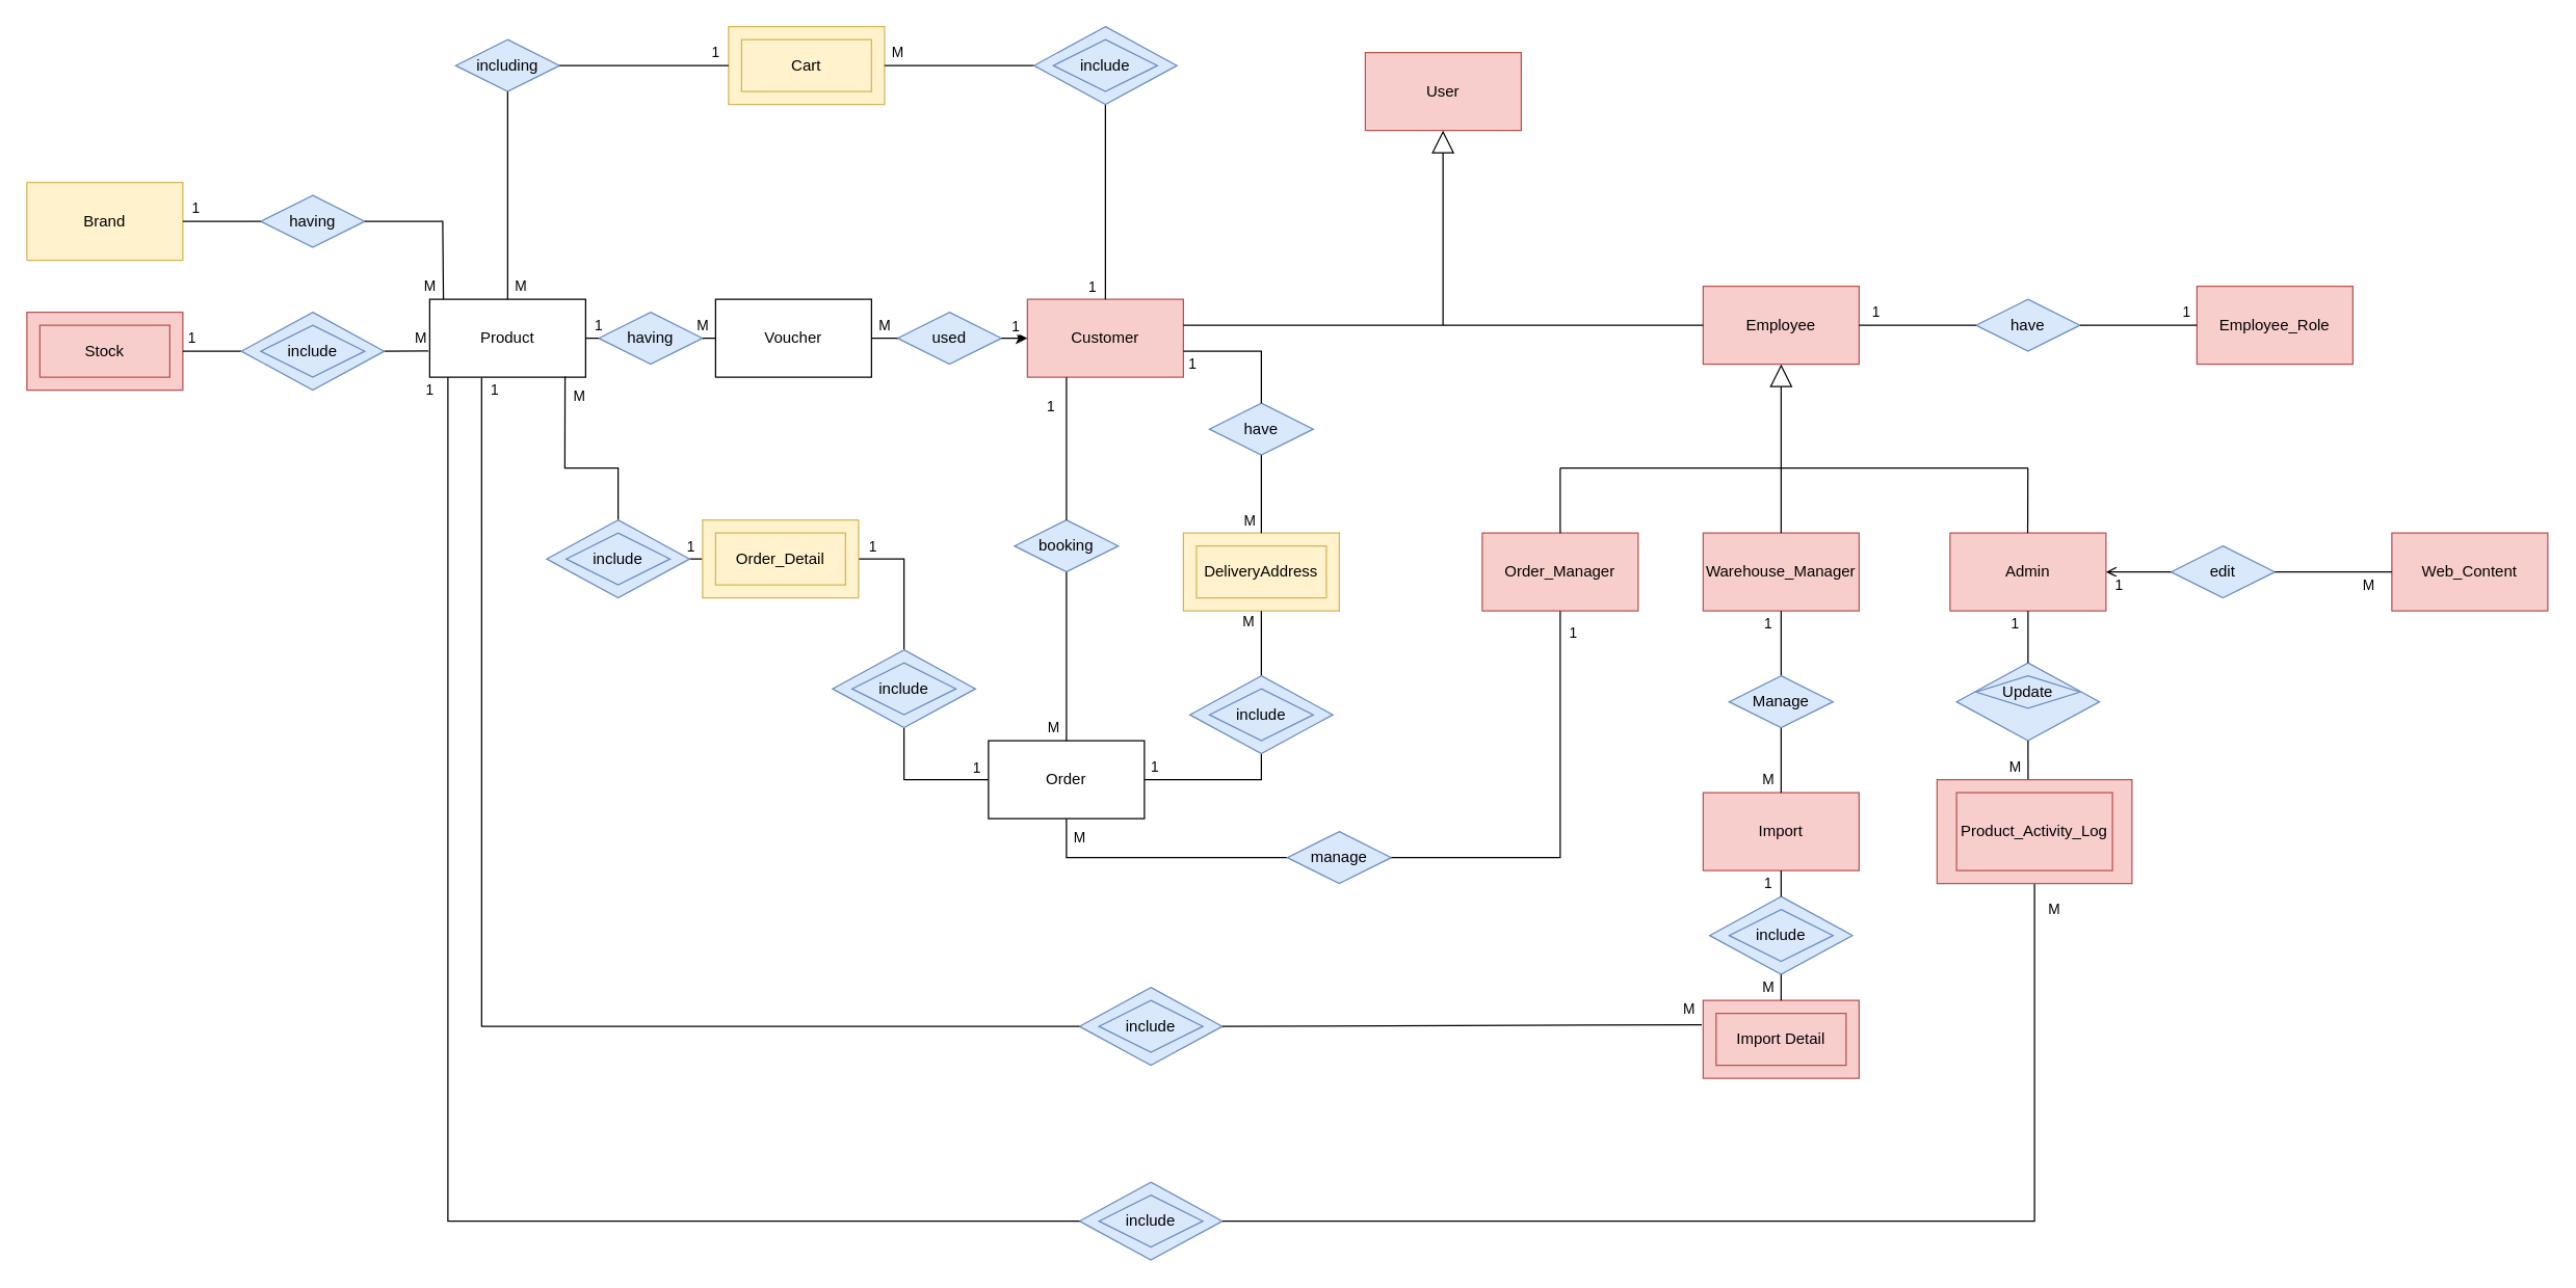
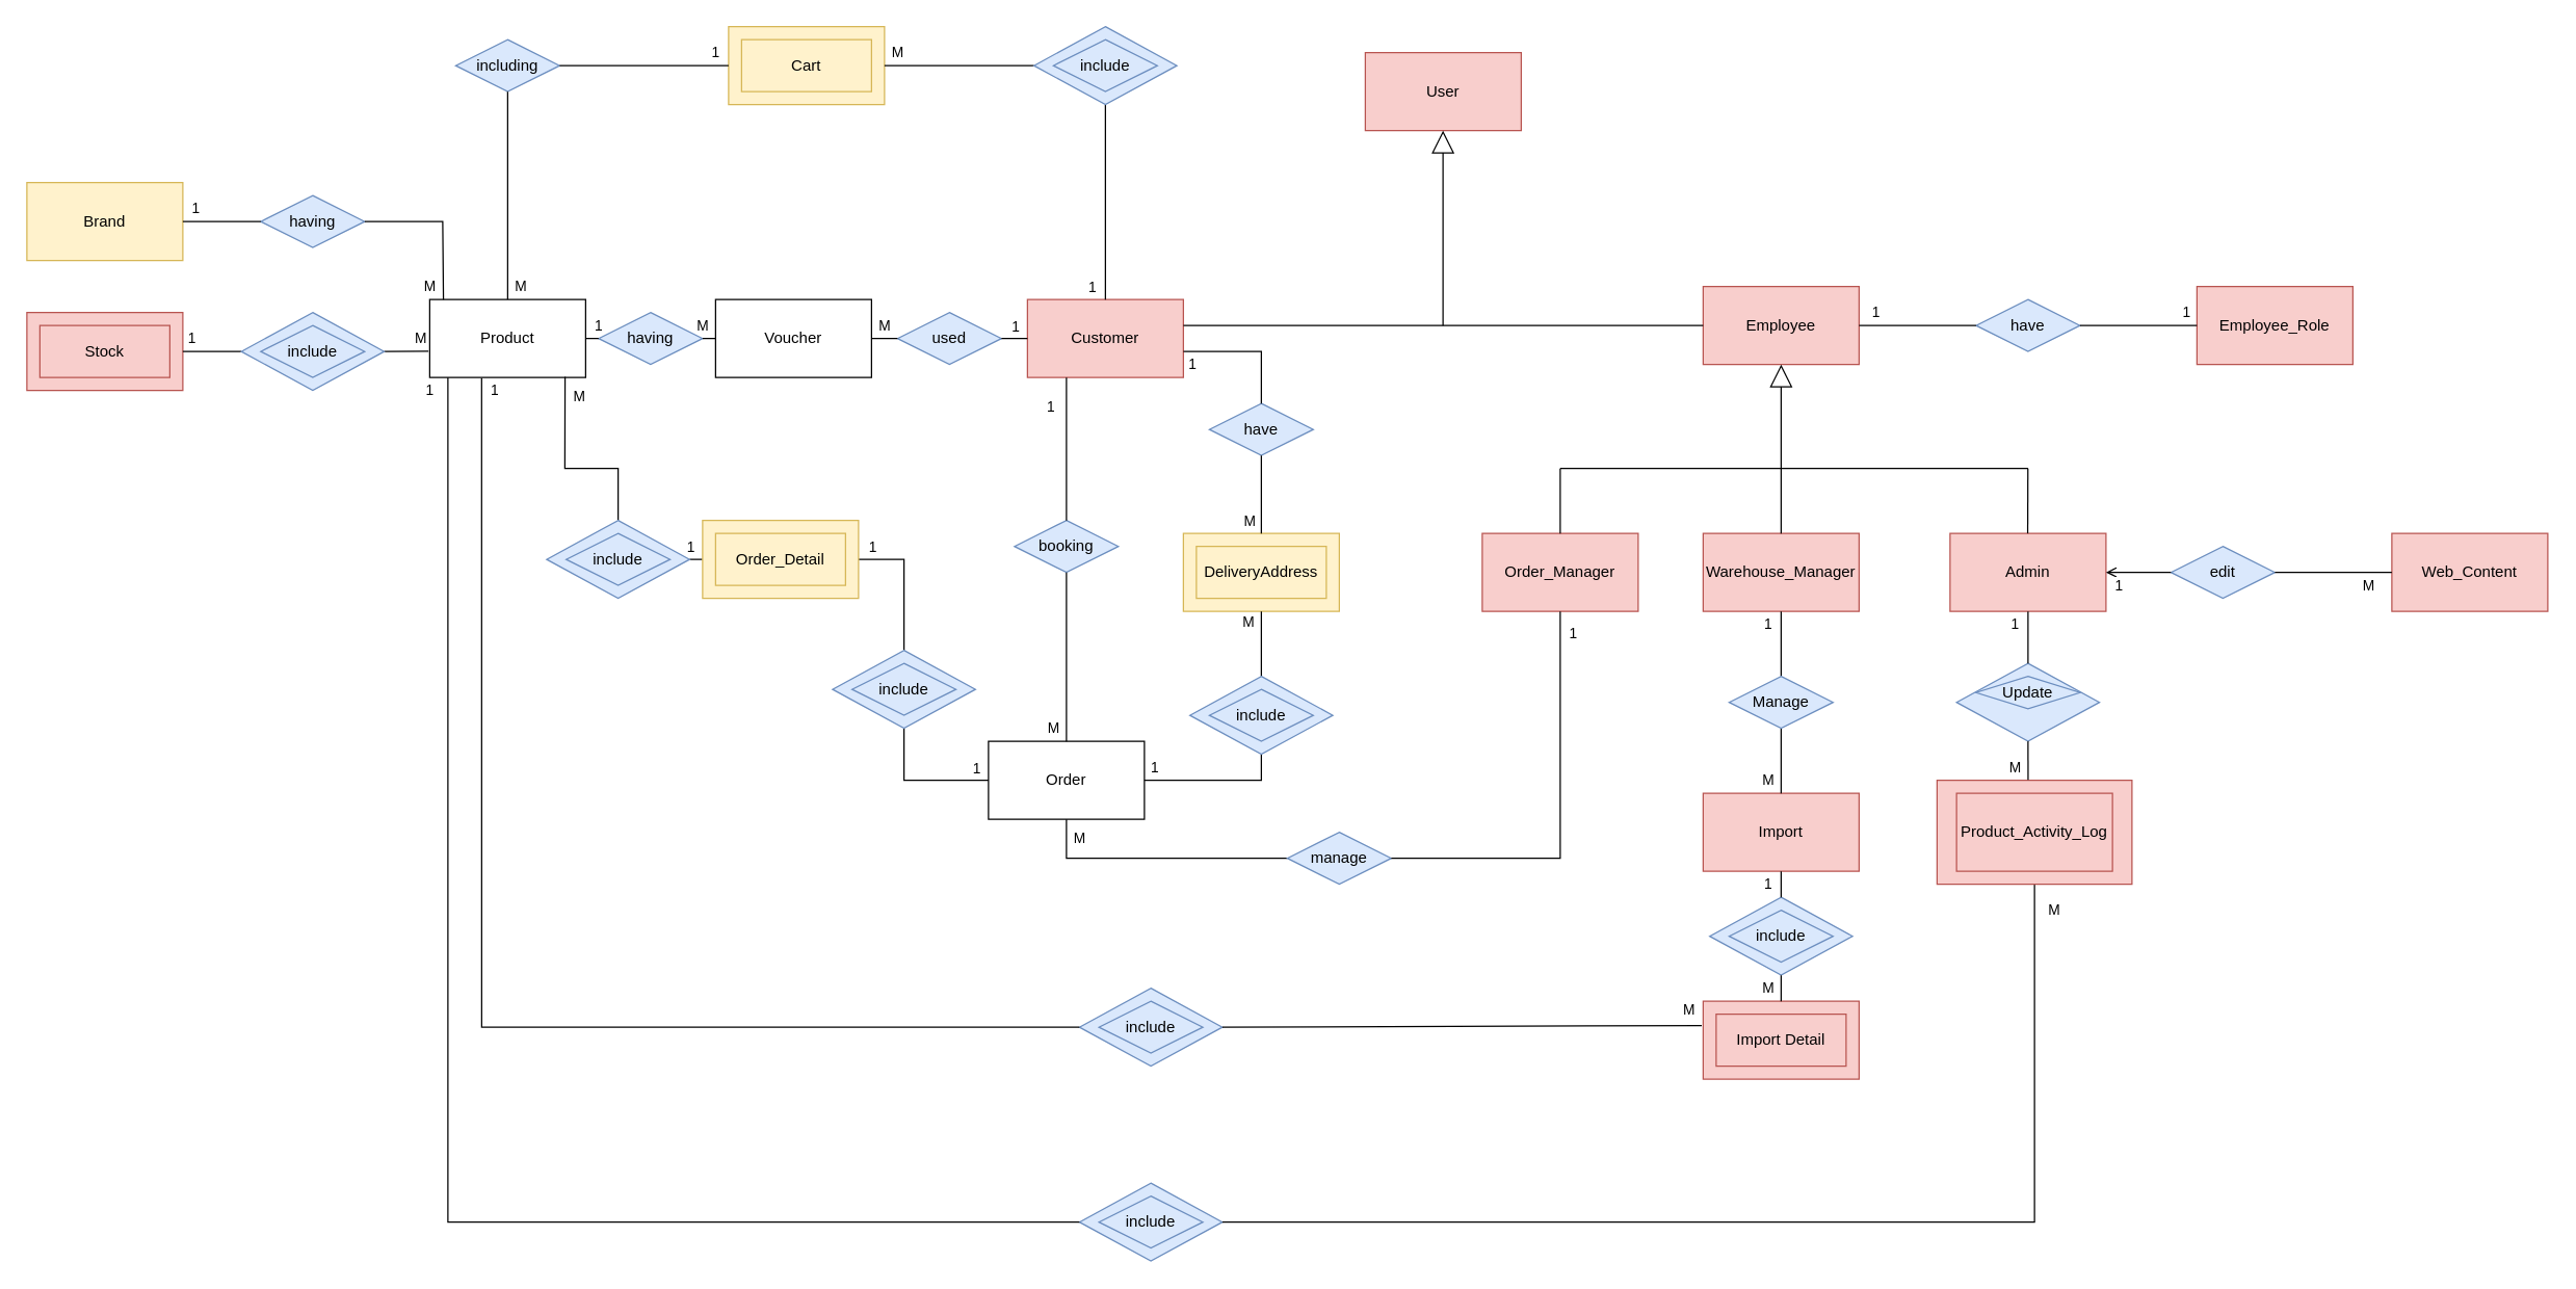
- <mxCell id="62" value="" style="endArrow=classic;html=1;rounded=0;entryX=0;entryY=0.5;entryDx=0;entryDy=0;exitX=1;exitY=0.5;exitDx=0;exitDy=0;" parent="1" source="22" target="3" edge="1"><mxGeometry width="50" height="50" relative="1" as="geometry"><mxPoint x="680" y="330" as="sourcePoint" /><mxPoint x="730" y="280" as="targetPoint" /></mxGeometry></mxCell>
+ <mxCell id="62" value="" style="endArrow=none;html=1;rounded=0;entryX=0;entryY=0.5;entryDx=0;entryDy=0;exitX=1;exitY=0.5;exitDx=0;exitDy=0;" parent="1" source="22" target="3" edge="1"><mxGeometry width="50" height="50" relative="1" as="geometry"><mxPoint x="680" y="330" as="sourcePoint" /><mxPoint x="730" y="280" as="targetPoint" /></mxGeometry></mxCell>
